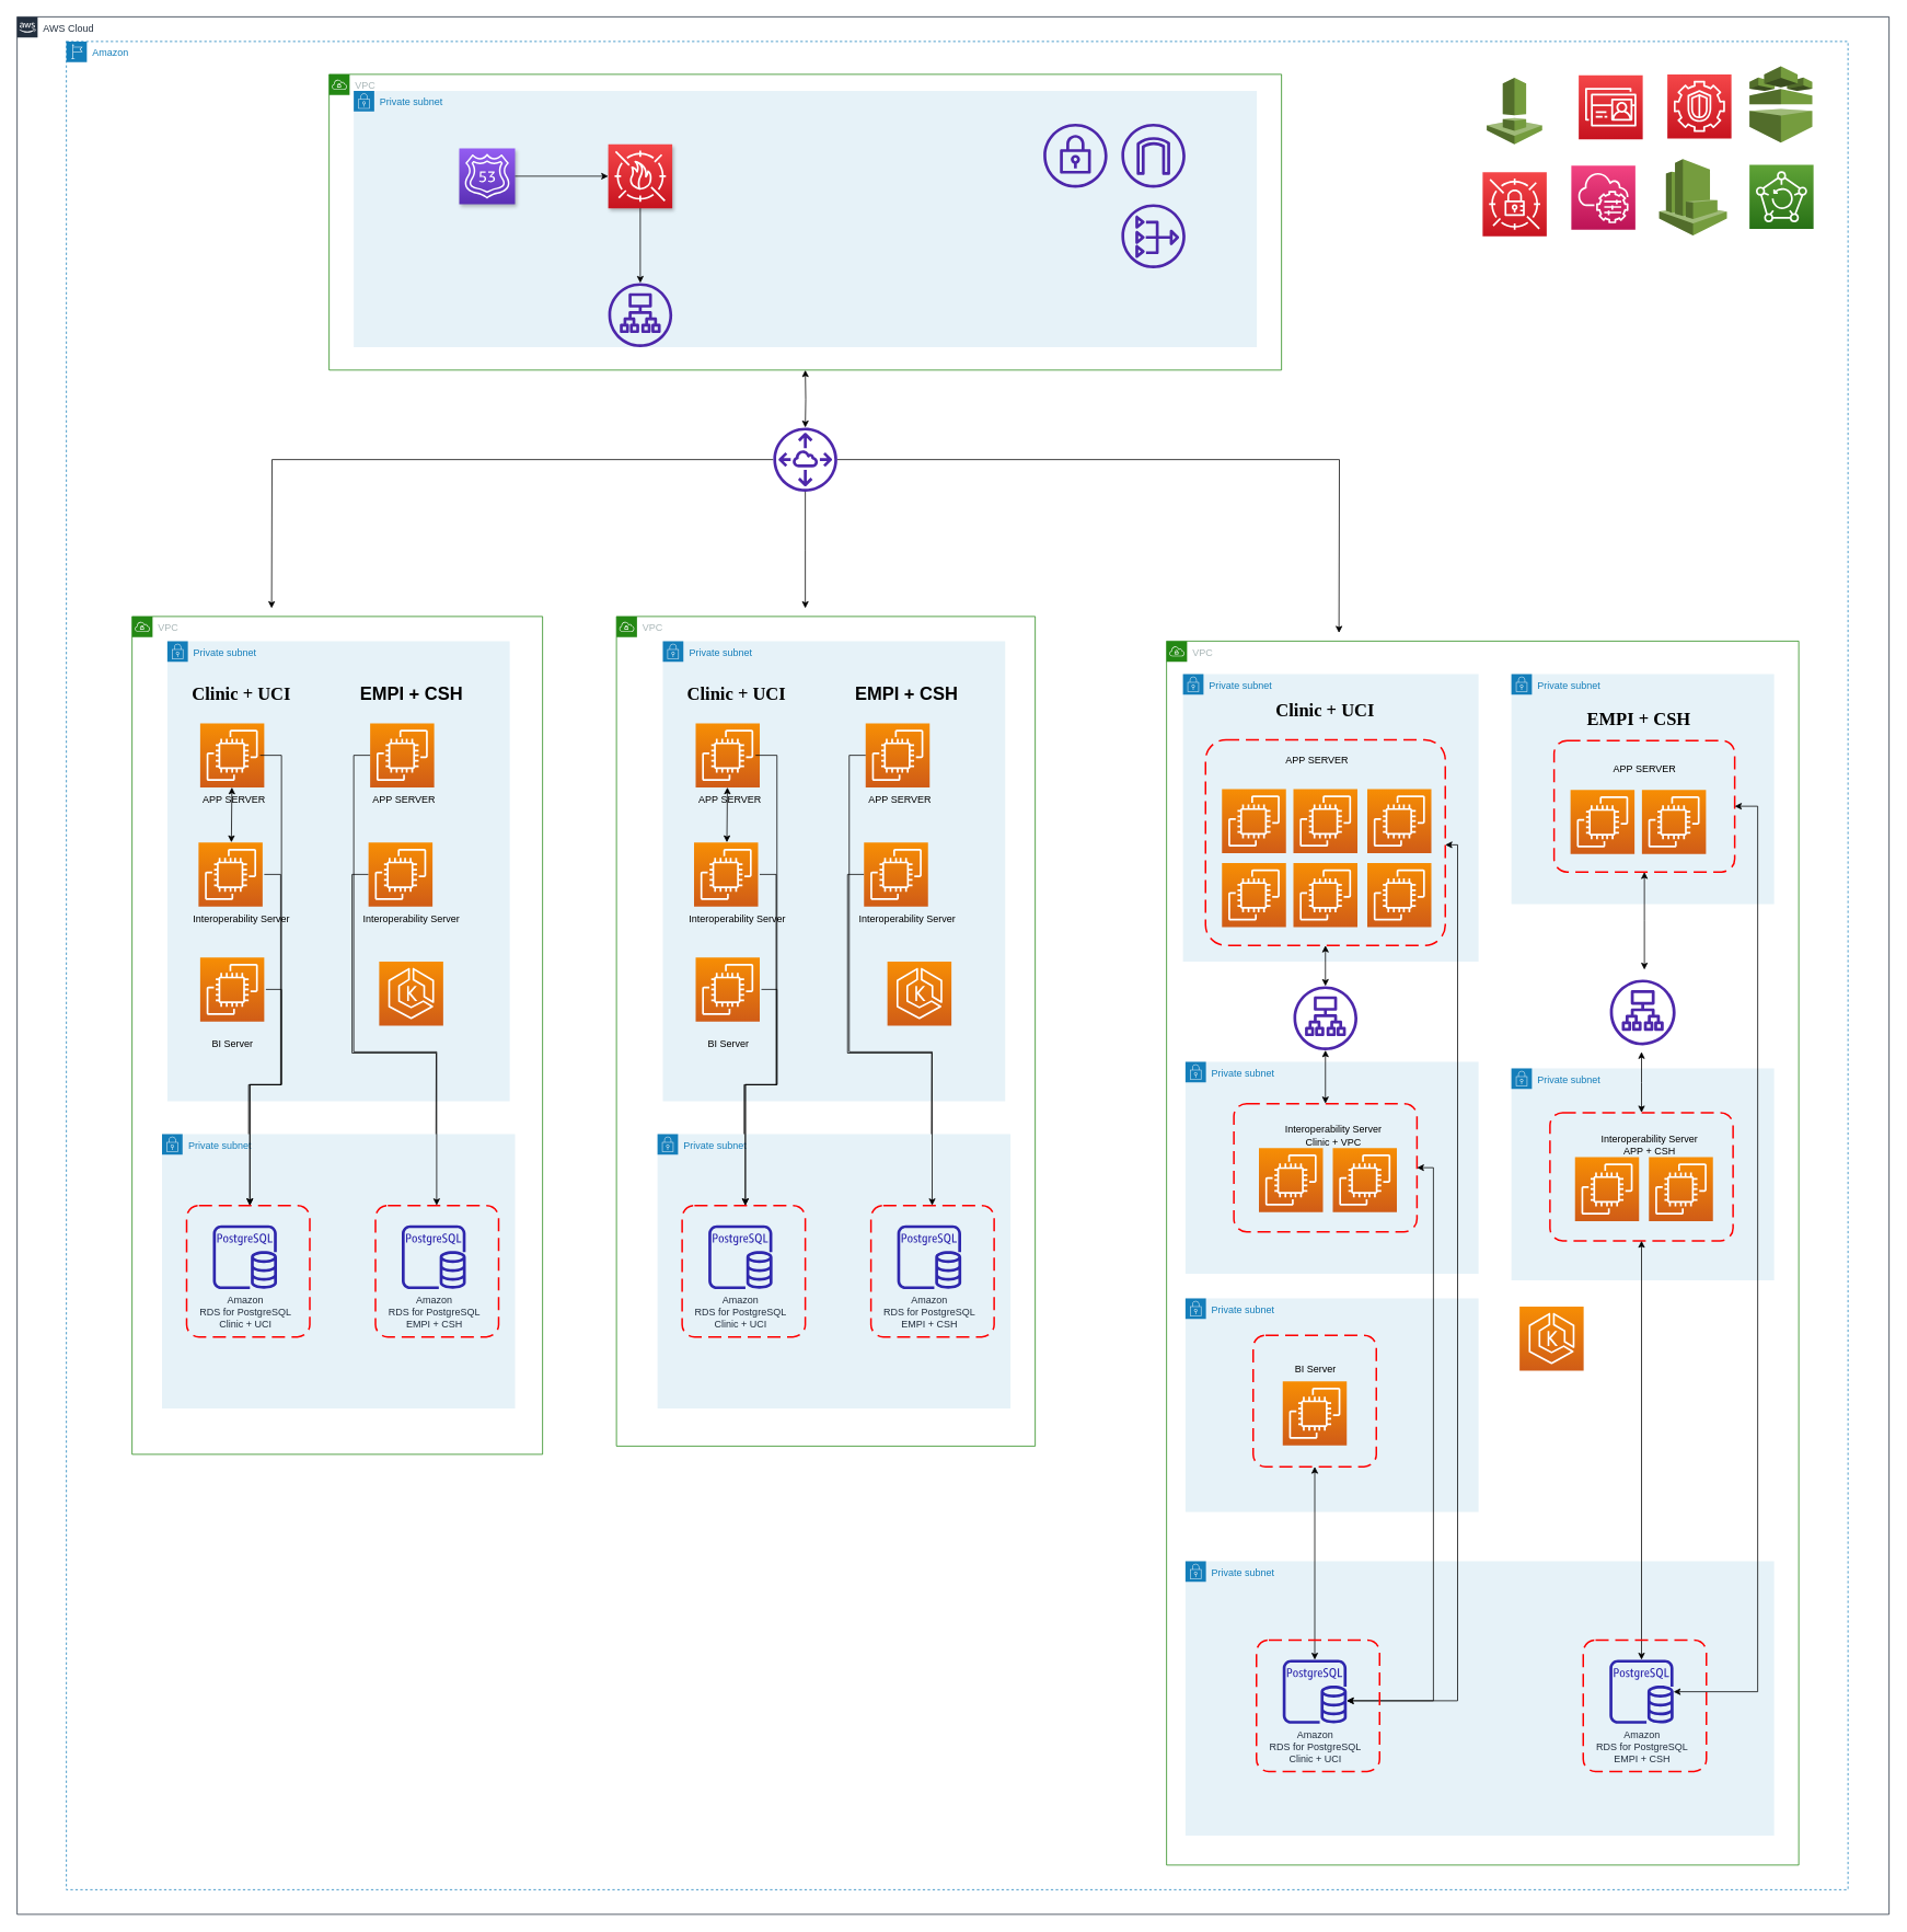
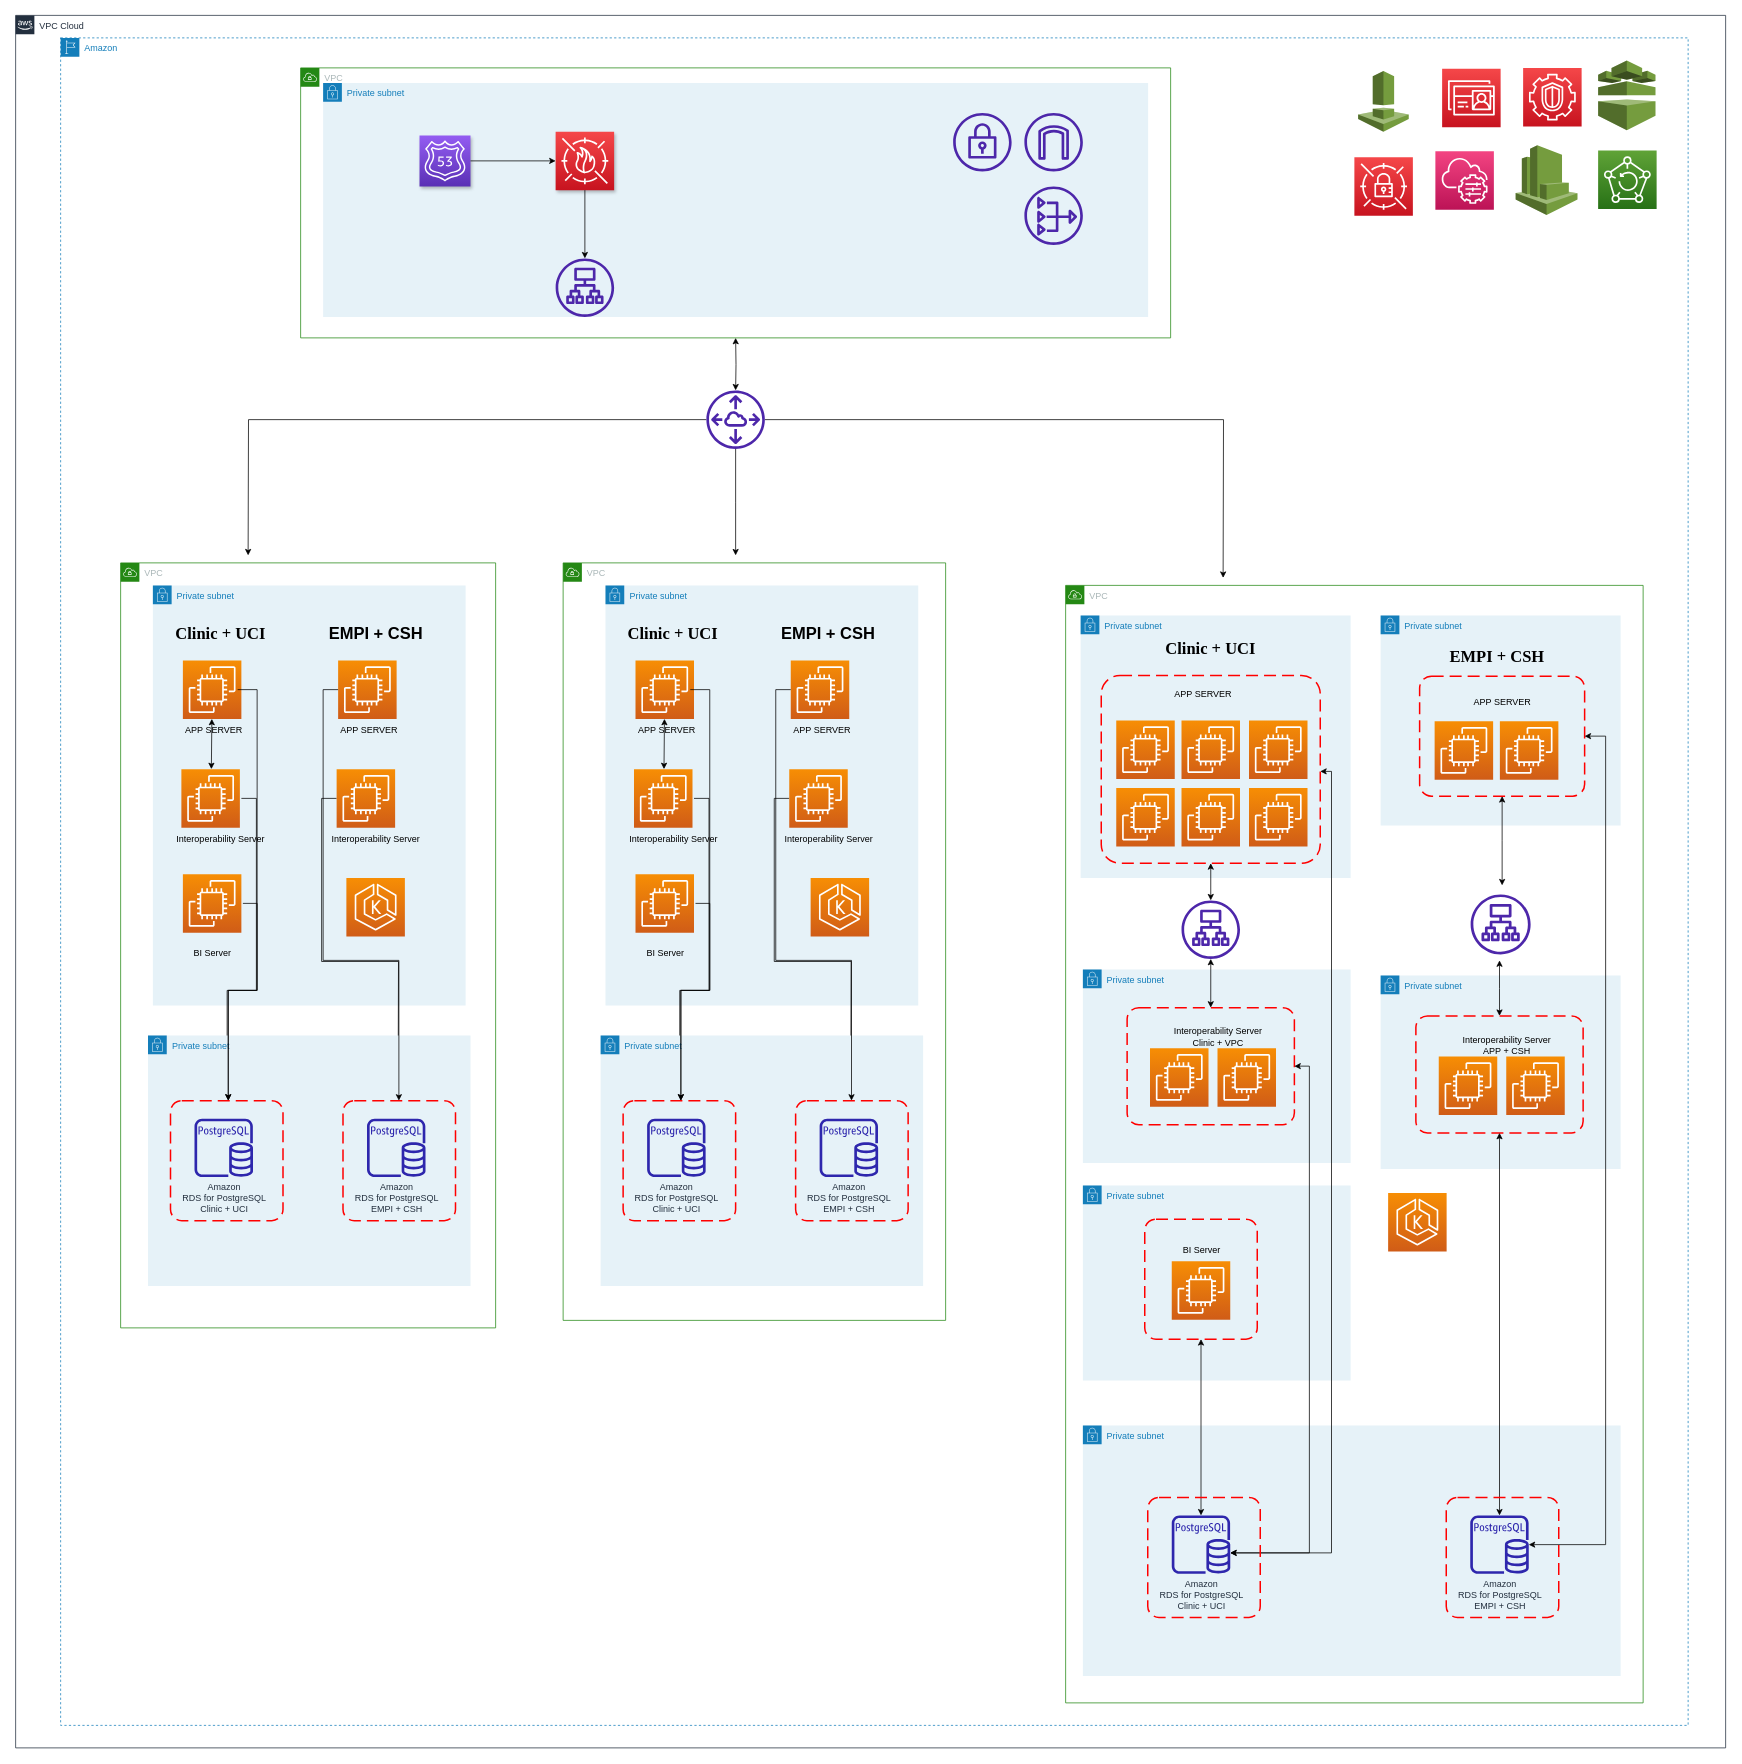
- <mxCell id="107" value="AWS Cloud" style="points=[[0,0],[0.25,0],[0.5,0],[0.75,0],[1,0],[1,0.25],[1,0.5],[1,0.75],[1,1],[0.75,1],[0.5,1],[0.25,1],[0,1],[0,0.75],[0,0.5],[0,0.25]];outlineConnect=0;gradientColor=none;html=1;whiteSpace=wrap;fontSize=12;fontStyle=0;container=1;pointerEvents=0;collapsible=0;recursiveResize=0;shape=mxgraph.aws4.group;grIcon=mxgraph.aws4.group_aws_cloud_alt;strokeColor=#232F3E;fillColor=none;verticalAlign=top;align=left;spacingLeft=30;fontColor=#232F3E;dashed=0;" parent="1" vertex="1"><mxGeometry x="20" y="20" width="2280" height="2310" as="geometry" /></mxCell>
+ <mxCell id="107" value="VPC Cloud" style="points=[[0,0],[0.25,0],[0.5,0],[0.75,0],[1,0],[1,0.25],[1,0.5],[1,0.75],[1,1],[0.75,1],[0.5,1],[0.25,1],[0,1],[0,0.75],[0,0.5],[0,0.25]];outlineConnect=0;gradientColor=none;html=1;whiteSpace=wrap;fontSize=12;fontStyle=0;container=1;pointerEvents=0;collapsible=0;recursiveResize=0;shape=mxgraph.aws4.group;grIcon=mxgraph.aws4.group_aws_cloud_alt;strokeColor=#232F3E;fillColor=none;verticalAlign=top;align=left;spacingLeft=30;fontColor=#232F3E;dashed=0;" parent="1" vertex="1"><mxGeometry x="20" y="20" width="2280" height="2310" as="geometry" /></mxCell>
